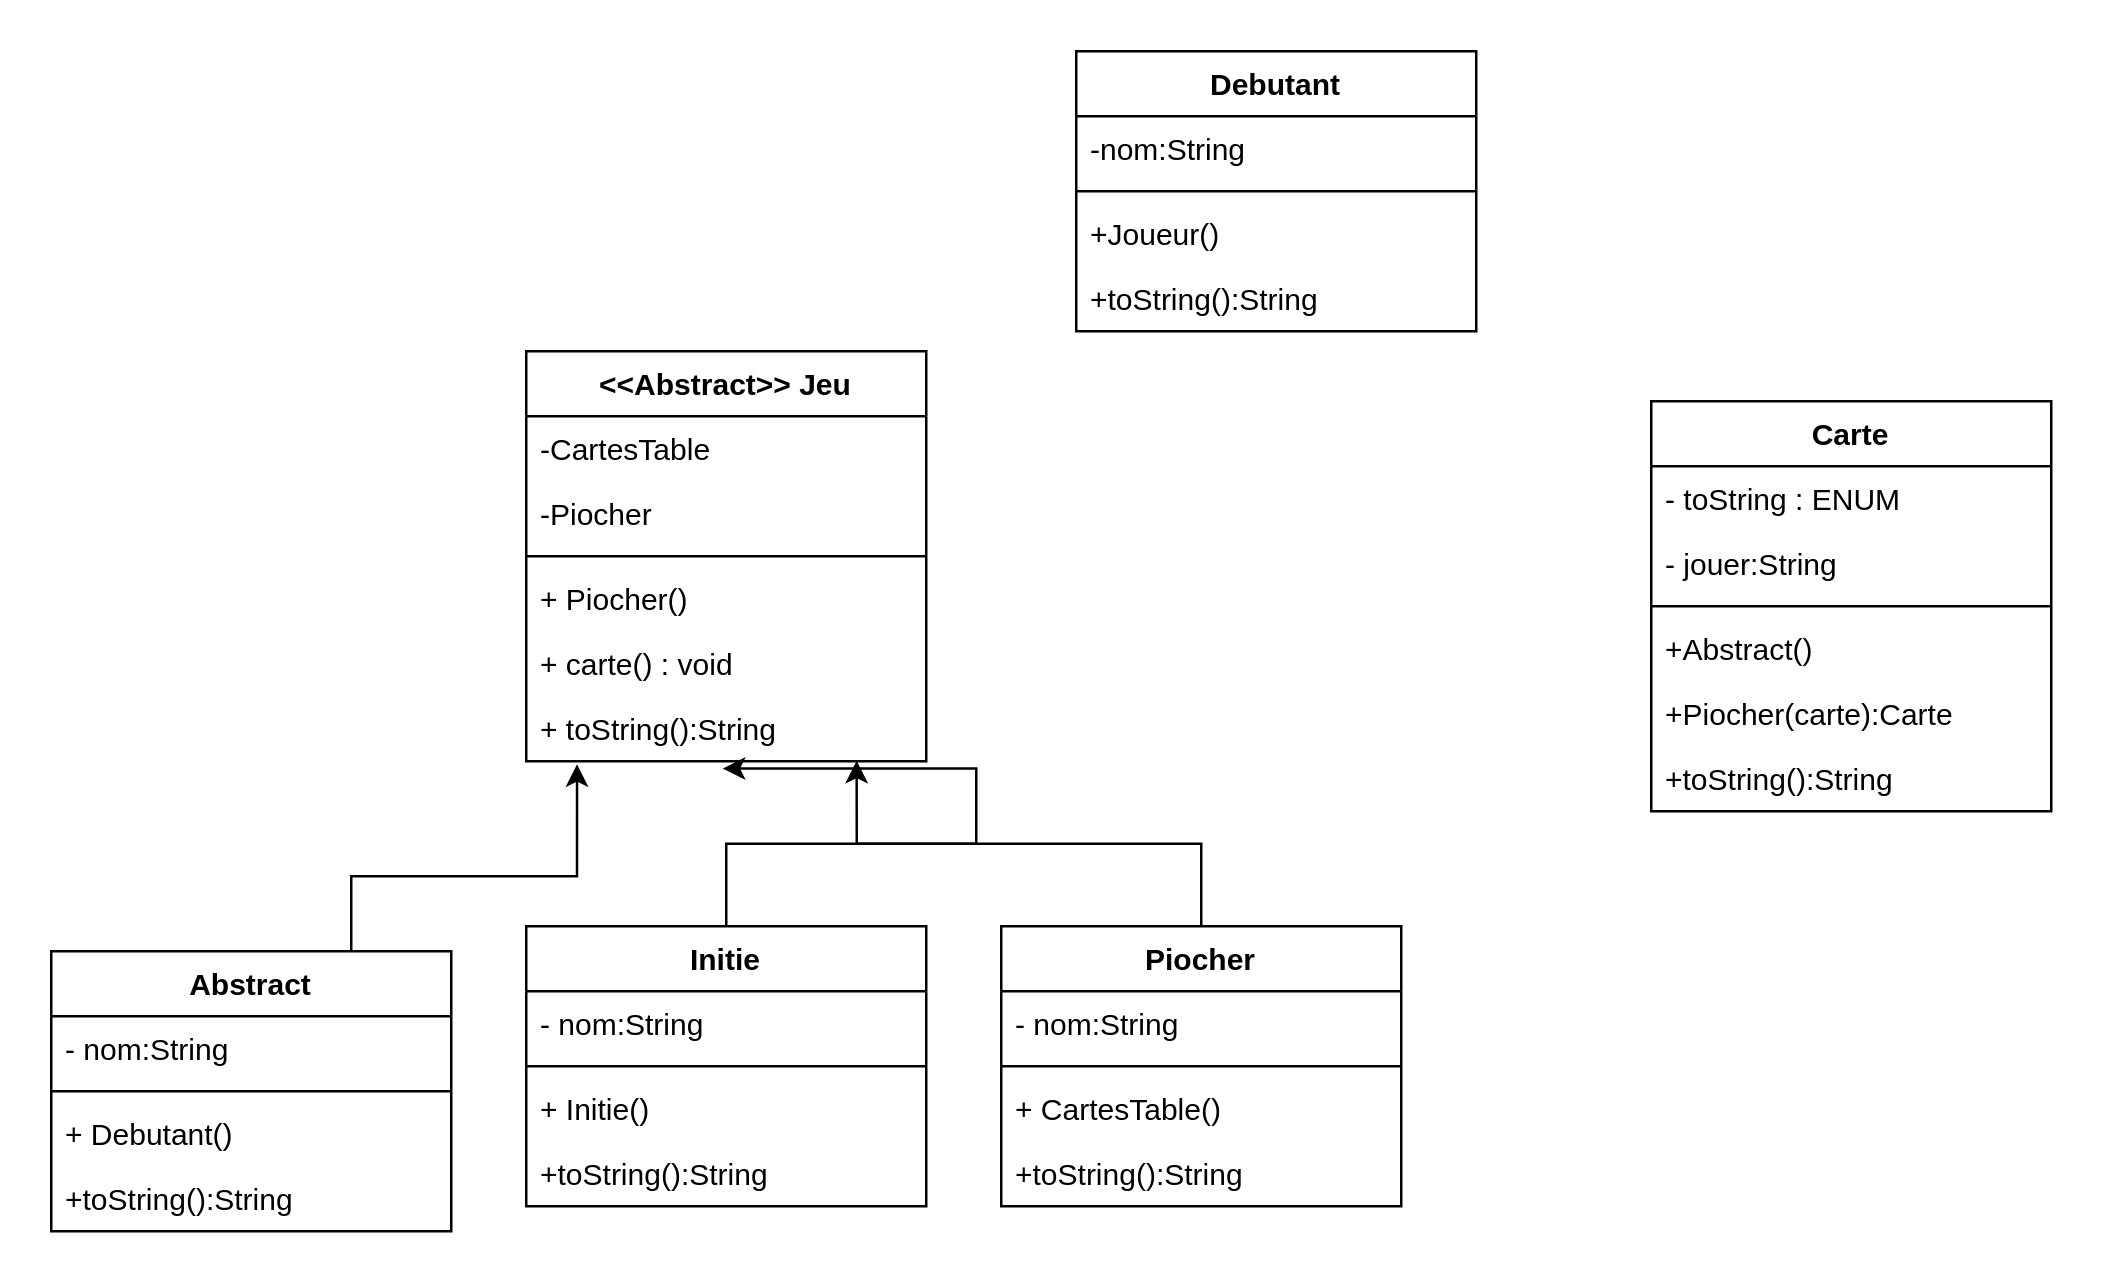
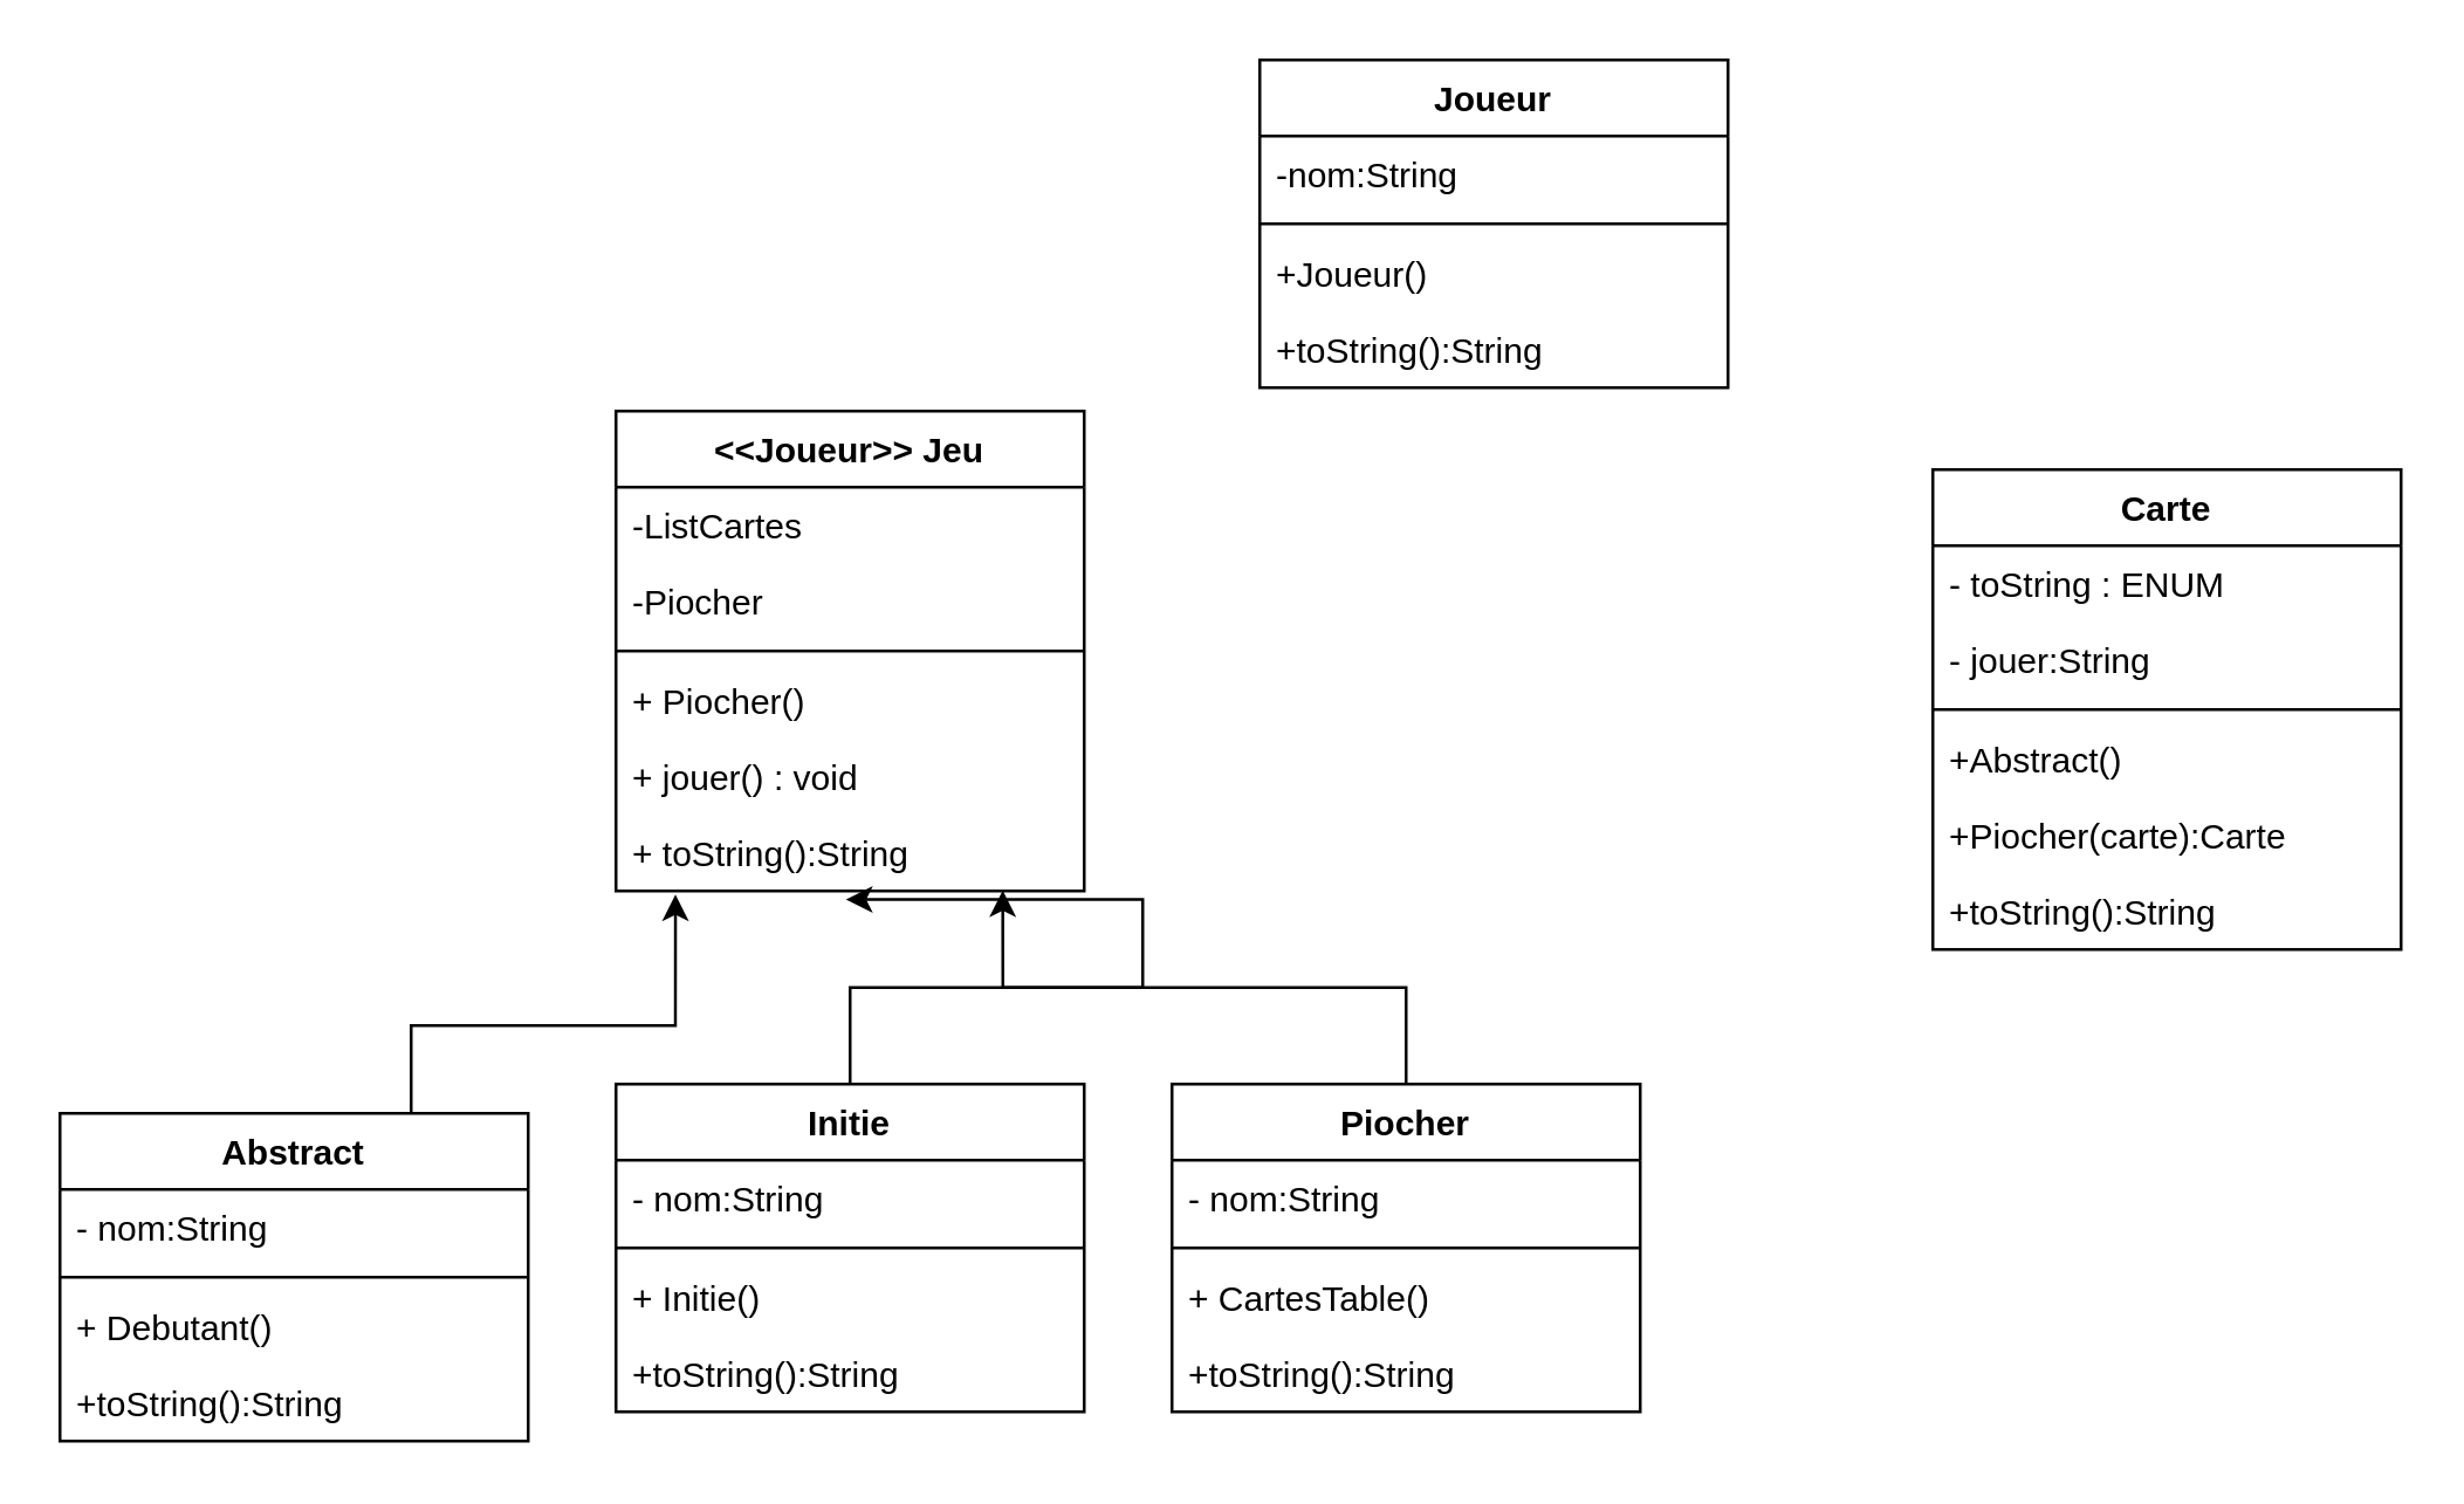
- <mxCell id="16" value="Debutant" style="swimlane;fontStyle=1;align=center;verticalAlign=top;childLayout=stackLayout;horizontal=1;startSize=26;horizontalStack=0;resizeParent=1;resizeParentMax=0;resizeLast=0;collapsible=1;marginBottom=0;whiteSpace=wrap;html=1;" parent="1" vertex="1"><mxGeometry x="430" y="20" width="160" height="112" as="geometry" /></mxCell>
+ <mxCell id="16" value="Joueur" style="swimlane;fontStyle=1;align=center;verticalAlign=top;childLayout=stackLayout;horizontal=1;startSize=26;horizontalStack=0;resizeParent=1;resizeParentMax=0;resizeLast=0;collapsible=1;marginBottom=0;whiteSpace=wrap;html=1;" parent="1" vertex="1"><mxGeometry x="430" y="20" width="160" height="112" as="geometry" /></mxCell>
- <mxCell id="9" value="&amp;lt;&amp;lt;Abstract&amp;gt;&amp;gt; Jeu" style="swimlane;fontStyle=1;align=center;verticalAlign=top;childLayout=stackLayout;horizontal=1;startSize=26;horizontalStack=0;resizeParent=1;resizeParentMax=0;resizeLast=0;collapsible=1;marginBottom=0;whiteSpace=wrap;html=1;" parent="1" vertex="1"><mxGeometry x="210" y="140" width="160" height="164" as="geometry" /></mxCell>
+ <mxCell id="9" value="&amp;lt;&amp;lt;Joueur&amp;gt;&amp;gt; Jeu" style="swimlane;fontStyle=1;align=center;verticalAlign=top;childLayout=stackLayout;horizontal=1;startSize=26;horizontalStack=0;resizeParent=1;resizeParentMax=0;resizeLast=0;collapsible=1;marginBottom=0;whiteSpace=wrap;html=1;" parent="1" vertex="1"><mxGeometry x="210" y="140" width="160" height="164" as="geometry" /></mxCell>
- <mxCell id="10" value="-CartesTable" style="text;strokeColor=none;fillColor=none;align=left;verticalAlign=top;spacingLeft=4;spacingRight=4;overflow=hidden;rotatable=0;points=[[0,0.5],[1,0.5]];portConstraint=eastwest;whiteSpace=wrap;html=1;" parent="9" vertex="1"><mxGeometry y="26" width="160" height="26" as="geometry" /></mxCell>
+ <mxCell id="10" value="-ListCartes" style="text;strokeColor=none;fillColor=none;align=left;verticalAlign=top;spacingLeft=4;spacingRight=4;overflow=hidden;rotatable=0;points=[[0,0.5],[1,0.5]];portConstraint=eastwest;whiteSpace=wrap;html=1;" parent="9" vertex="1"><mxGeometry y="26" width="160" height="26" as="geometry" /></mxCell>
- <mxCell id="14" value="+ carte() : void" style="text;strokeColor=none;fillColor=none;align=left;verticalAlign=top;spacingLeft=4;spacingRight=4;overflow=hidden;rotatable=0;points=[[0,0.5],[1,0.5]];portConstraint=eastwest;whiteSpace=wrap;html=1;" vertex="1" parent="9"><mxGeometry y="112" width="160" height="26" as="geometry" /></mxCell>
+ <mxCell id="14" value="+ jouer() : void" style="text;strokeColor=none;fillColor=none;align=left;verticalAlign=top;spacingLeft=4;spacingRight=4;overflow=hidden;rotatable=0;points=[[0,0.5],[1,0.5]];portConstraint=eastwest;whiteSpace=wrap;html=1;" vertex="1" parent="9"><mxGeometry y="112" width="160" height="26" as="geometry" /></mxCell>
